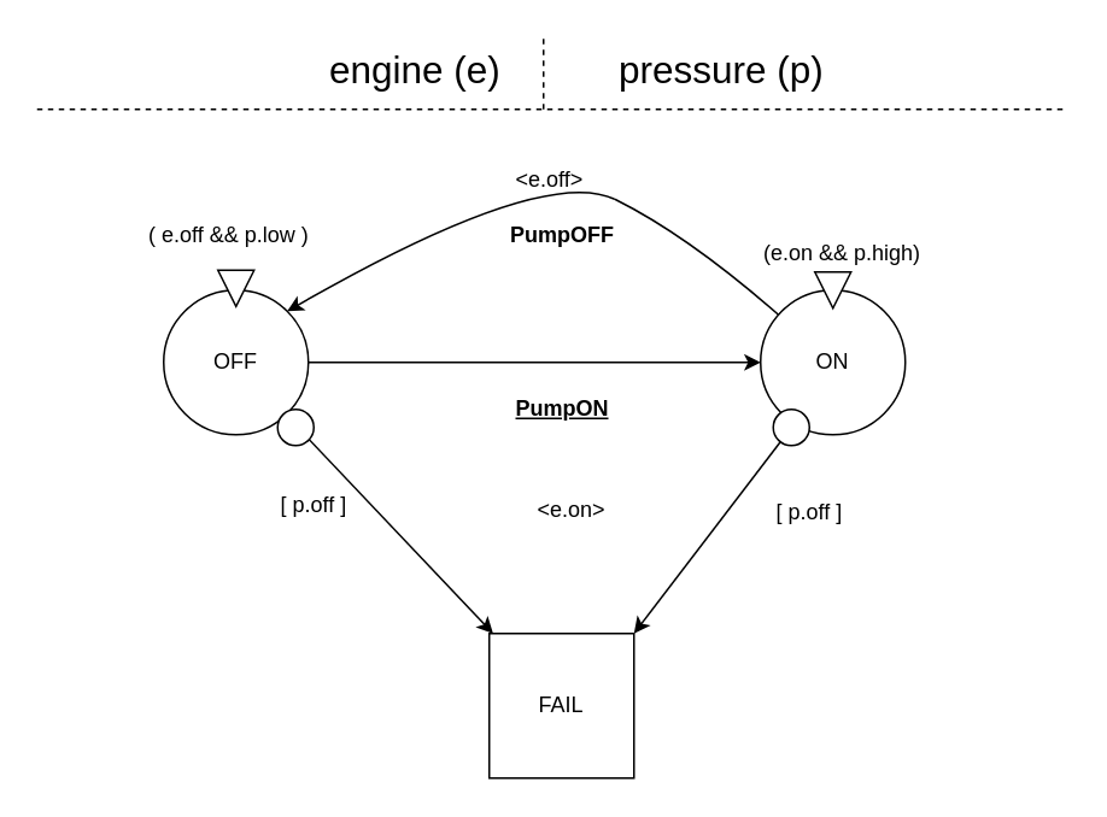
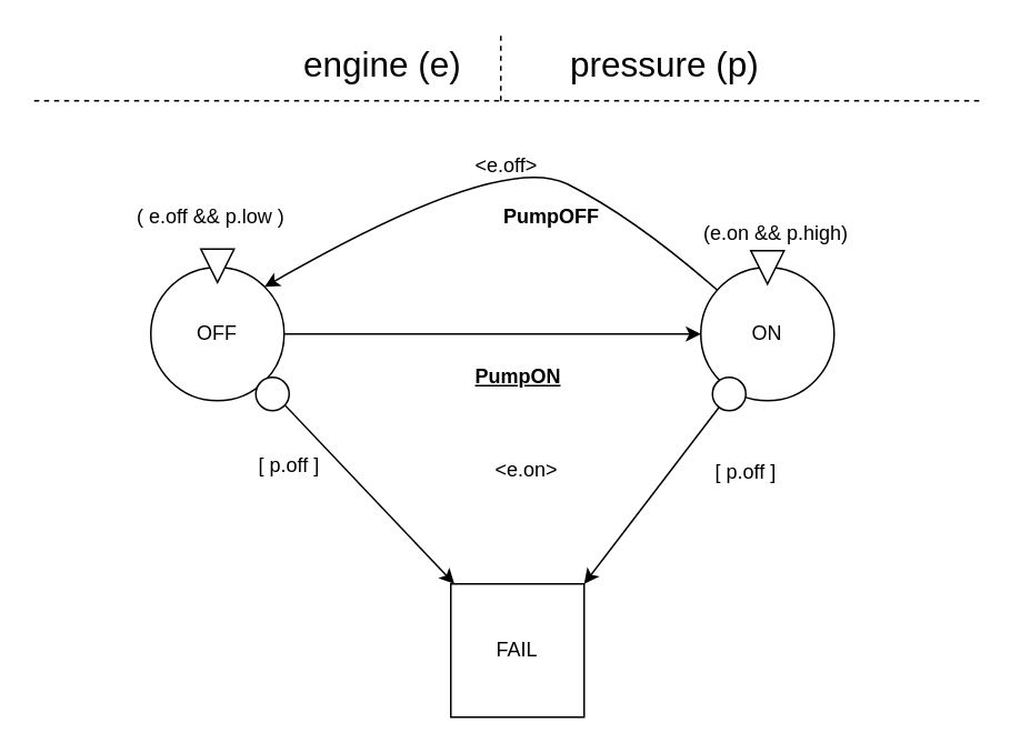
- <mxCell id="20" value="&lt;b&gt;PumpOFF&lt;/b&gt;" style="text;html=1;resizable=0;points=[];autosize=1;align=left;verticalAlign=top;spacingTop=-4;" vertex="1" parent="1"><mxGeometry x="280" y="120" width="70" height="20" as="geometry" /></mxCell>
+ <mxCell id="20" value="&lt;b&gt;PumpOFF&lt;/b&gt;" style="text;html=1;resizable=0;points=[];autosize=1;align=left;verticalAlign=top;spacingTop=-4;" vertex="1" parent="1"><mxGeometry x="300" y="120" width="70" height="20" as="geometry" /></mxCell>
